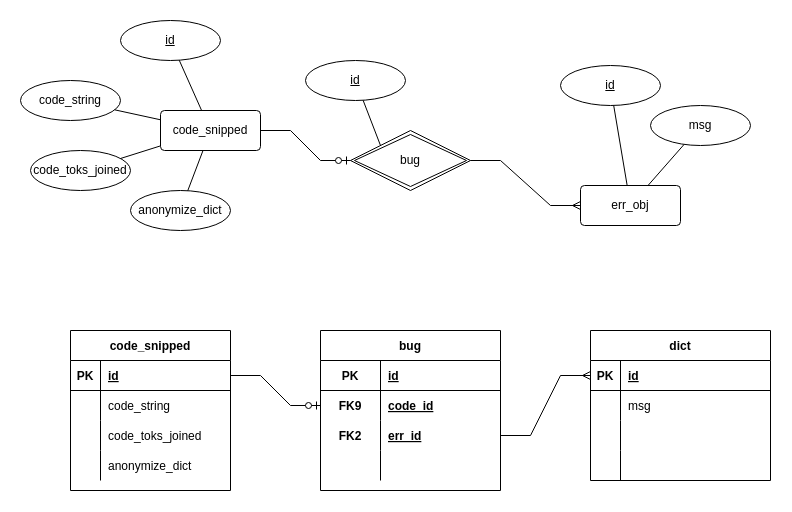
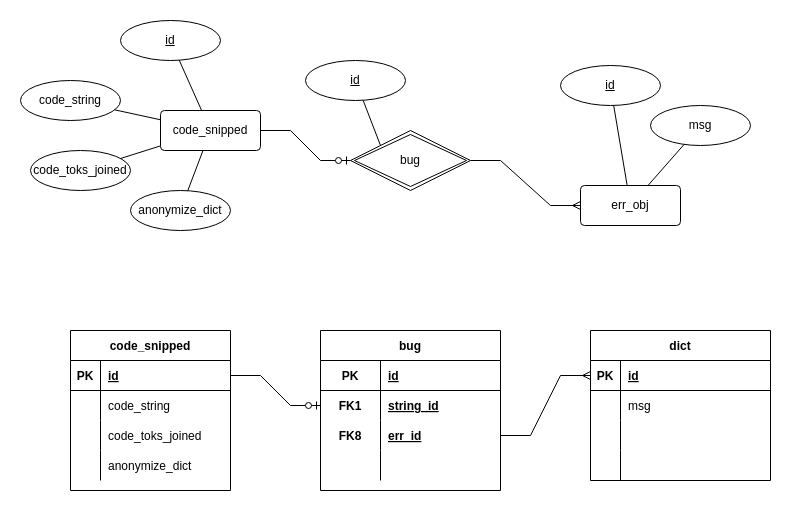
- <mxCell id="51" value="FK9" style="shape=partialRectangle;connectable=0;fillColor=none;top=0;left=0;bottom=0;right=0;fontStyle=1;overflow=hidden;" vertex="1" parent="50"><mxGeometry width="60" height="30" as="geometry"><mxRectangle width="60" height="30" as="alternateBounds" /></mxGeometry></mxCell>
+ <mxCell id="51" value="FK1" style="shape=partialRectangle;connectable=0;fillColor=none;top=0;left=0;bottom=0;right=0;fontStyle=1;overflow=hidden;" vertex="1" parent="50"><mxGeometry width="60" height="30" as="geometry"><mxRectangle width="60" height="30" as="alternateBounds" /></mxGeometry></mxCell>
- <mxCell id="52" value="code_id" style="shape=partialRectangle;connectable=0;fillColor=none;top=0;left=0;bottom=0;right=0;align=left;spacingLeft=6;fontStyle=5;overflow=hidden;" vertex="1" parent="50"><mxGeometry x="60" width="120" height="30" as="geometry"><mxRectangle width="120" height="30" as="alternateBounds" /></mxGeometry></mxCell>
+ <mxCell id="52" value="string_id" style="shape=partialRectangle;connectable=0;fillColor=none;top=0;left=0;bottom=0;right=0;align=left;spacingLeft=6;fontStyle=5;overflow=hidden;" vertex="1" parent="50"><mxGeometry x="60" width="120" height="30" as="geometry"><mxRectangle width="120" height="30" as="alternateBounds" /></mxGeometry></mxCell>
- <mxCell id="54" value="FK2" style="shape=partialRectangle;connectable=0;fillColor=none;top=0;left=0;bottom=0;right=0;editable=1;overflow=hidden;fontStyle=1" vertex="1" parent="53"><mxGeometry width="60" height="30" as="geometry"><mxRectangle width="60" height="30" as="alternateBounds" /></mxGeometry></mxCell>
+ <mxCell id="54" value="FK8" style="shape=partialRectangle;connectable=0;fillColor=none;top=0;left=0;bottom=0;right=0;editable=1;overflow=hidden;fontStyle=1" vertex="1" parent="53"><mxGeometry width="60" height="30" as="geometry"><mxRectangle width="60" height="30" as="alternateBounds" /></mxGeometry></mxCell>
